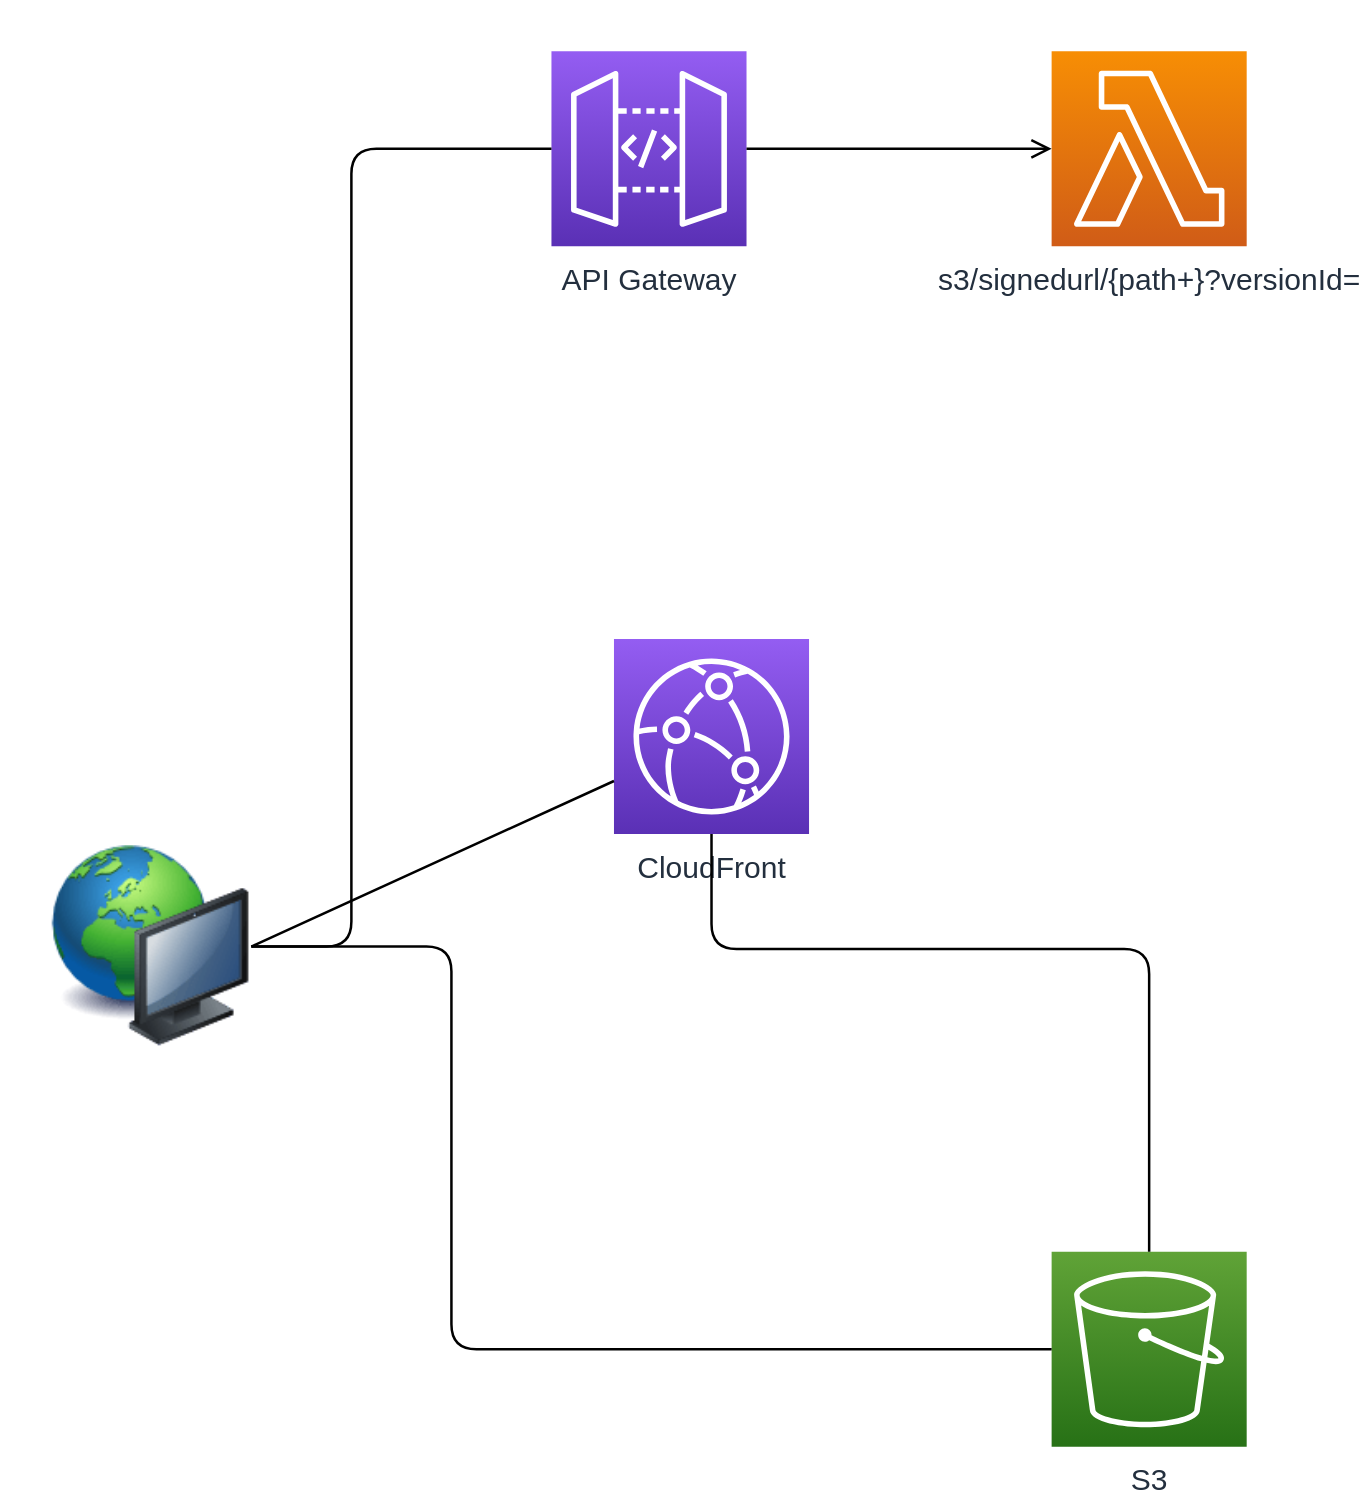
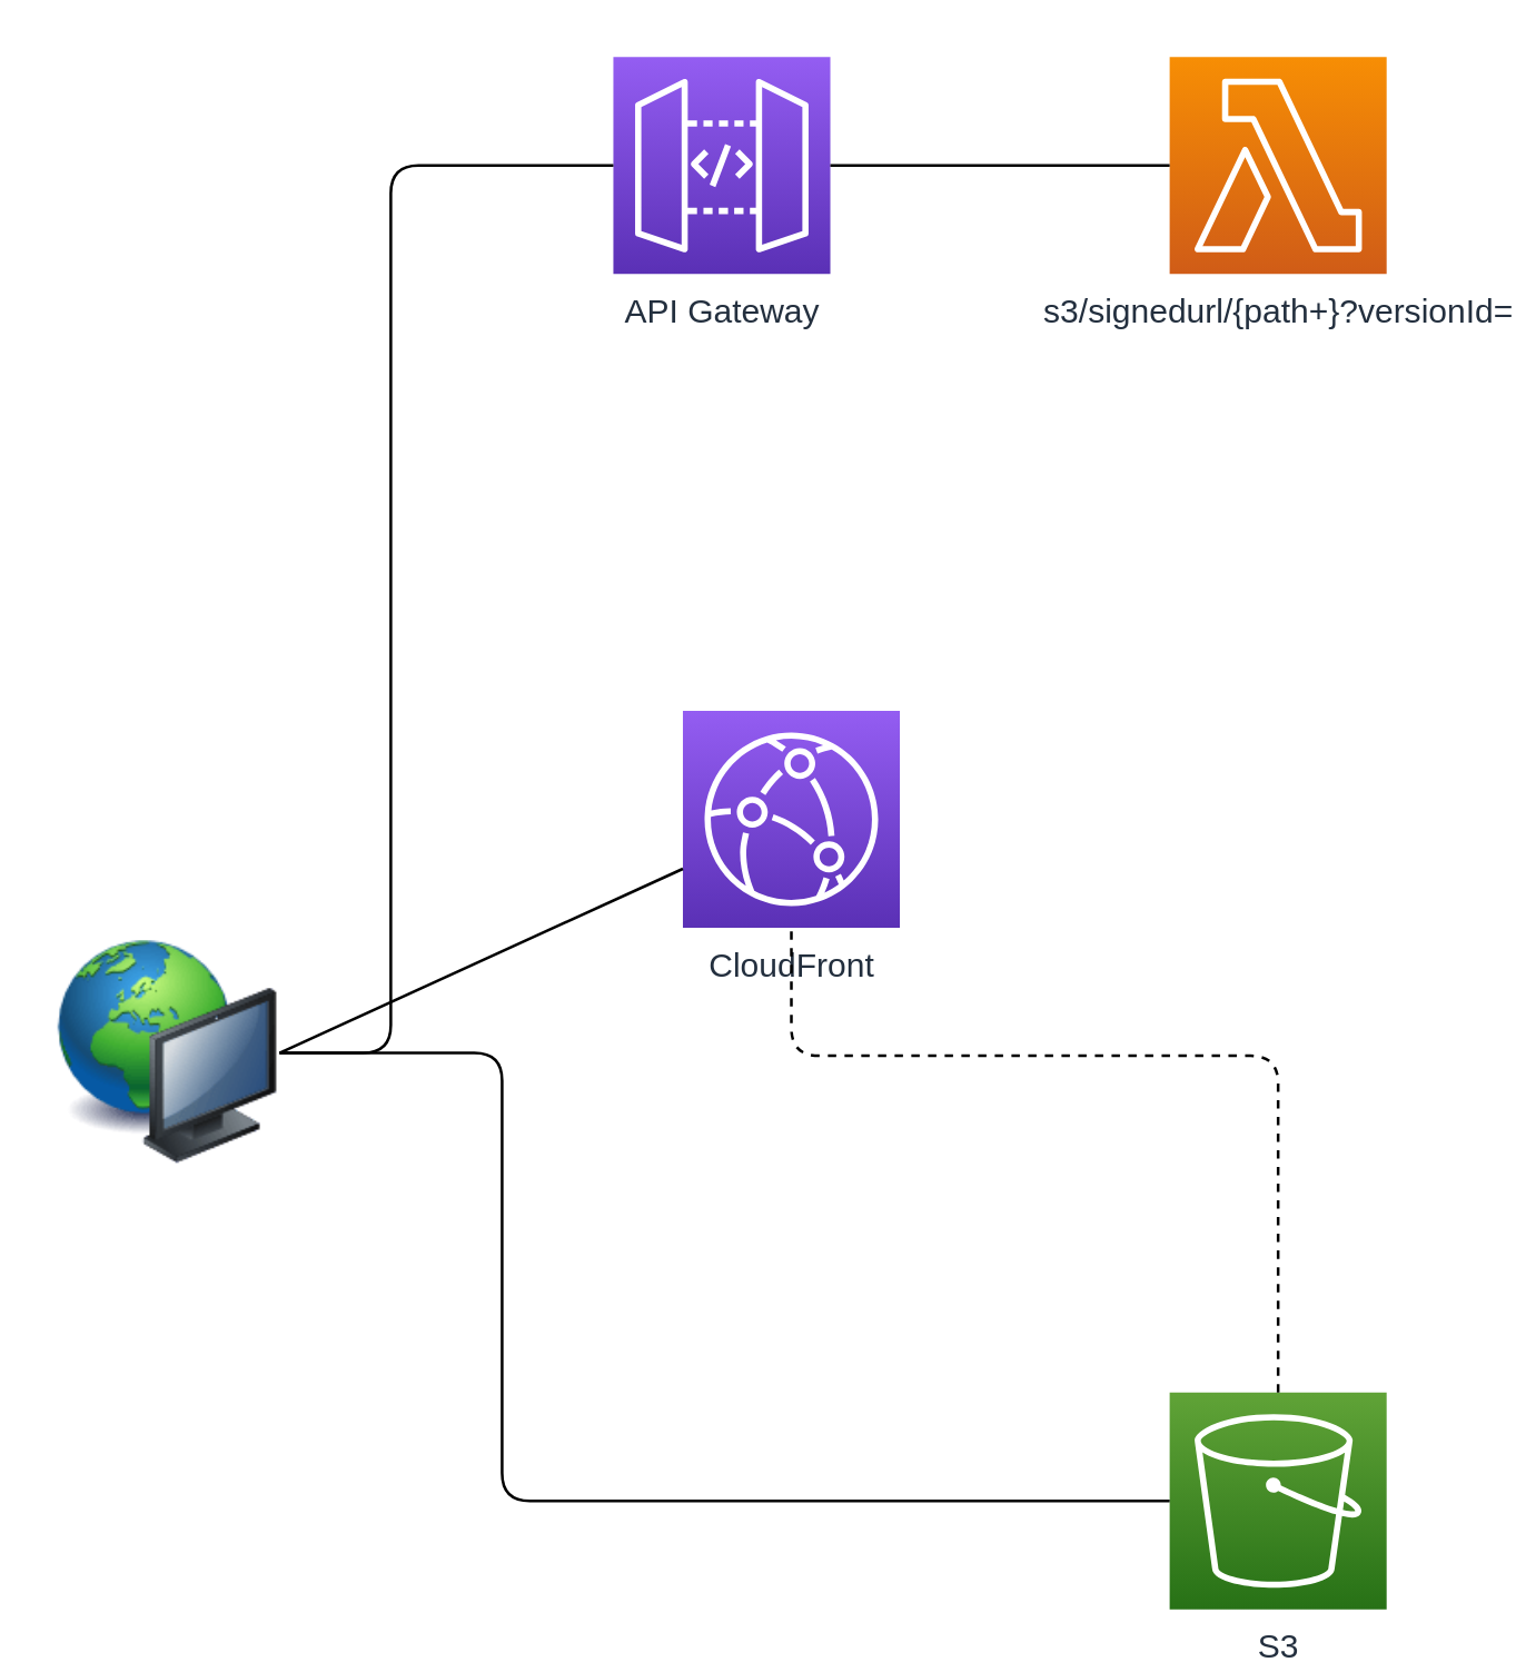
- <mxCell id="8" value="" style="endArrow=open;html=1;" edge="1" parent="1" source="2" target="4"><mxGeometry width="50" height="50" relative="1" as="geometry"><mxPoint x="200" y="330" as="sourcePoint" /><mxPoint x="250" y="280" as="targetPoint" /></mxGeometry></mxCell>
+ <mxCell id="8" value="" style="endArrow=none;html=1;" edge="1" parent="1" source="2" target="4"><mxGeometry width="50" height="50" relative="1" as="geometry"><mxPoint x="200" y="330" as="sourcePoint" /><mxPoint x="250" y="280" as="targetPoint" /></mxGeometry></mxCell>
- <mxCell id="11" value="" style="endArrow=none;html=1;edgeStyle=orthogonalEdgeStyle;" edge="1" parent="1" source="5" target="3"><mxGeometry width="50" height="50" relative="1" as="geometry"><mxPoint x="200" y="440" as="sourcePoint" /><mxPoint x="250" y="390" as="targetPoint" /><Array as="points"><mxPoint x="459" y="379" /></Array></mxGeometry></mxCell>
+ <mxCell id="11" value="" style="endArrow=none;html=1;edgeStyle=orthogonalEdgeStyle;dashed=1;" edge="1" parent="1" source="5" target="3"><mxGeometry width="50" height="50" relative="1" as="geometry"><mxPoint x="200" y="440" as="sourcePoint" /><mxPoint x="250" y="390" as="targetPoint" /><Array as="points"><mxPoint x="459" y="379" /></Array></mxGeometry></mxCell>
